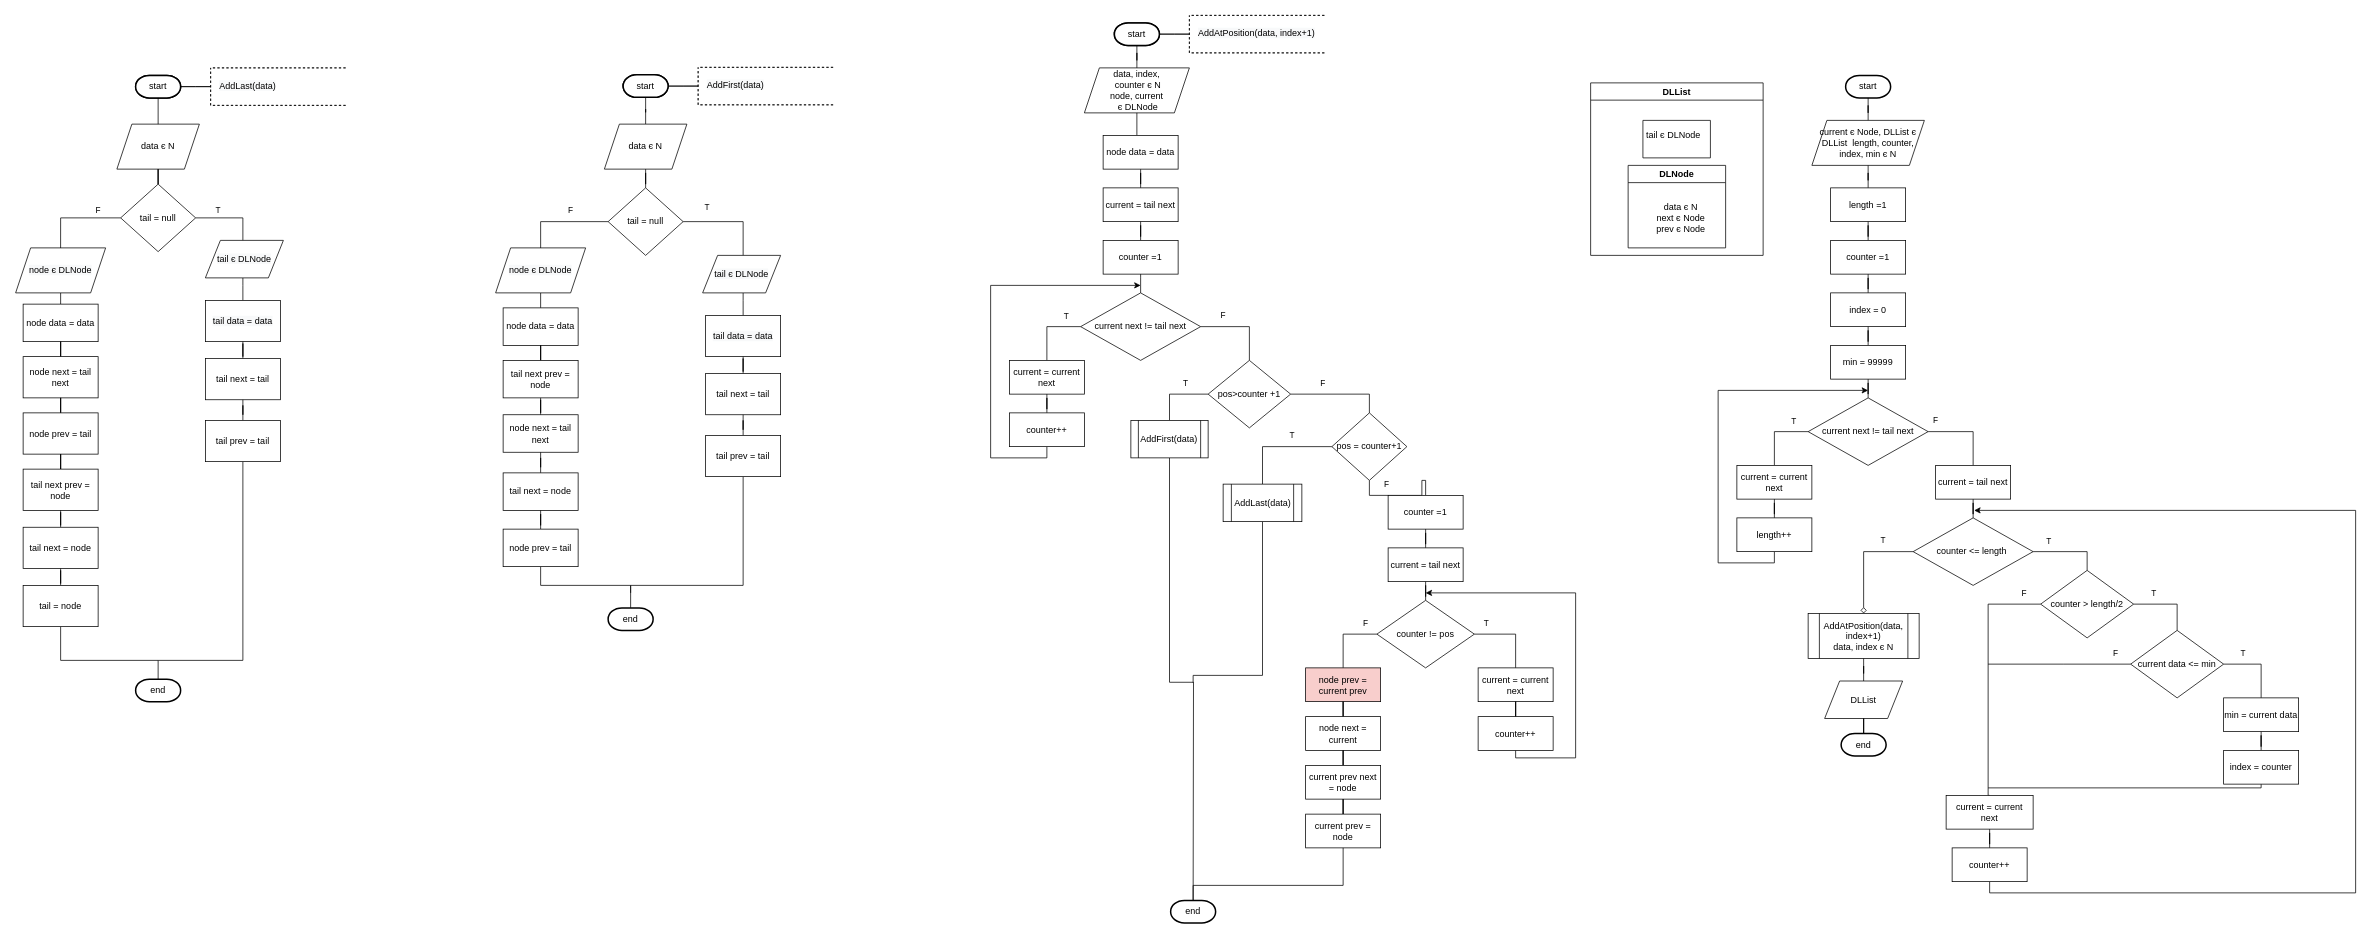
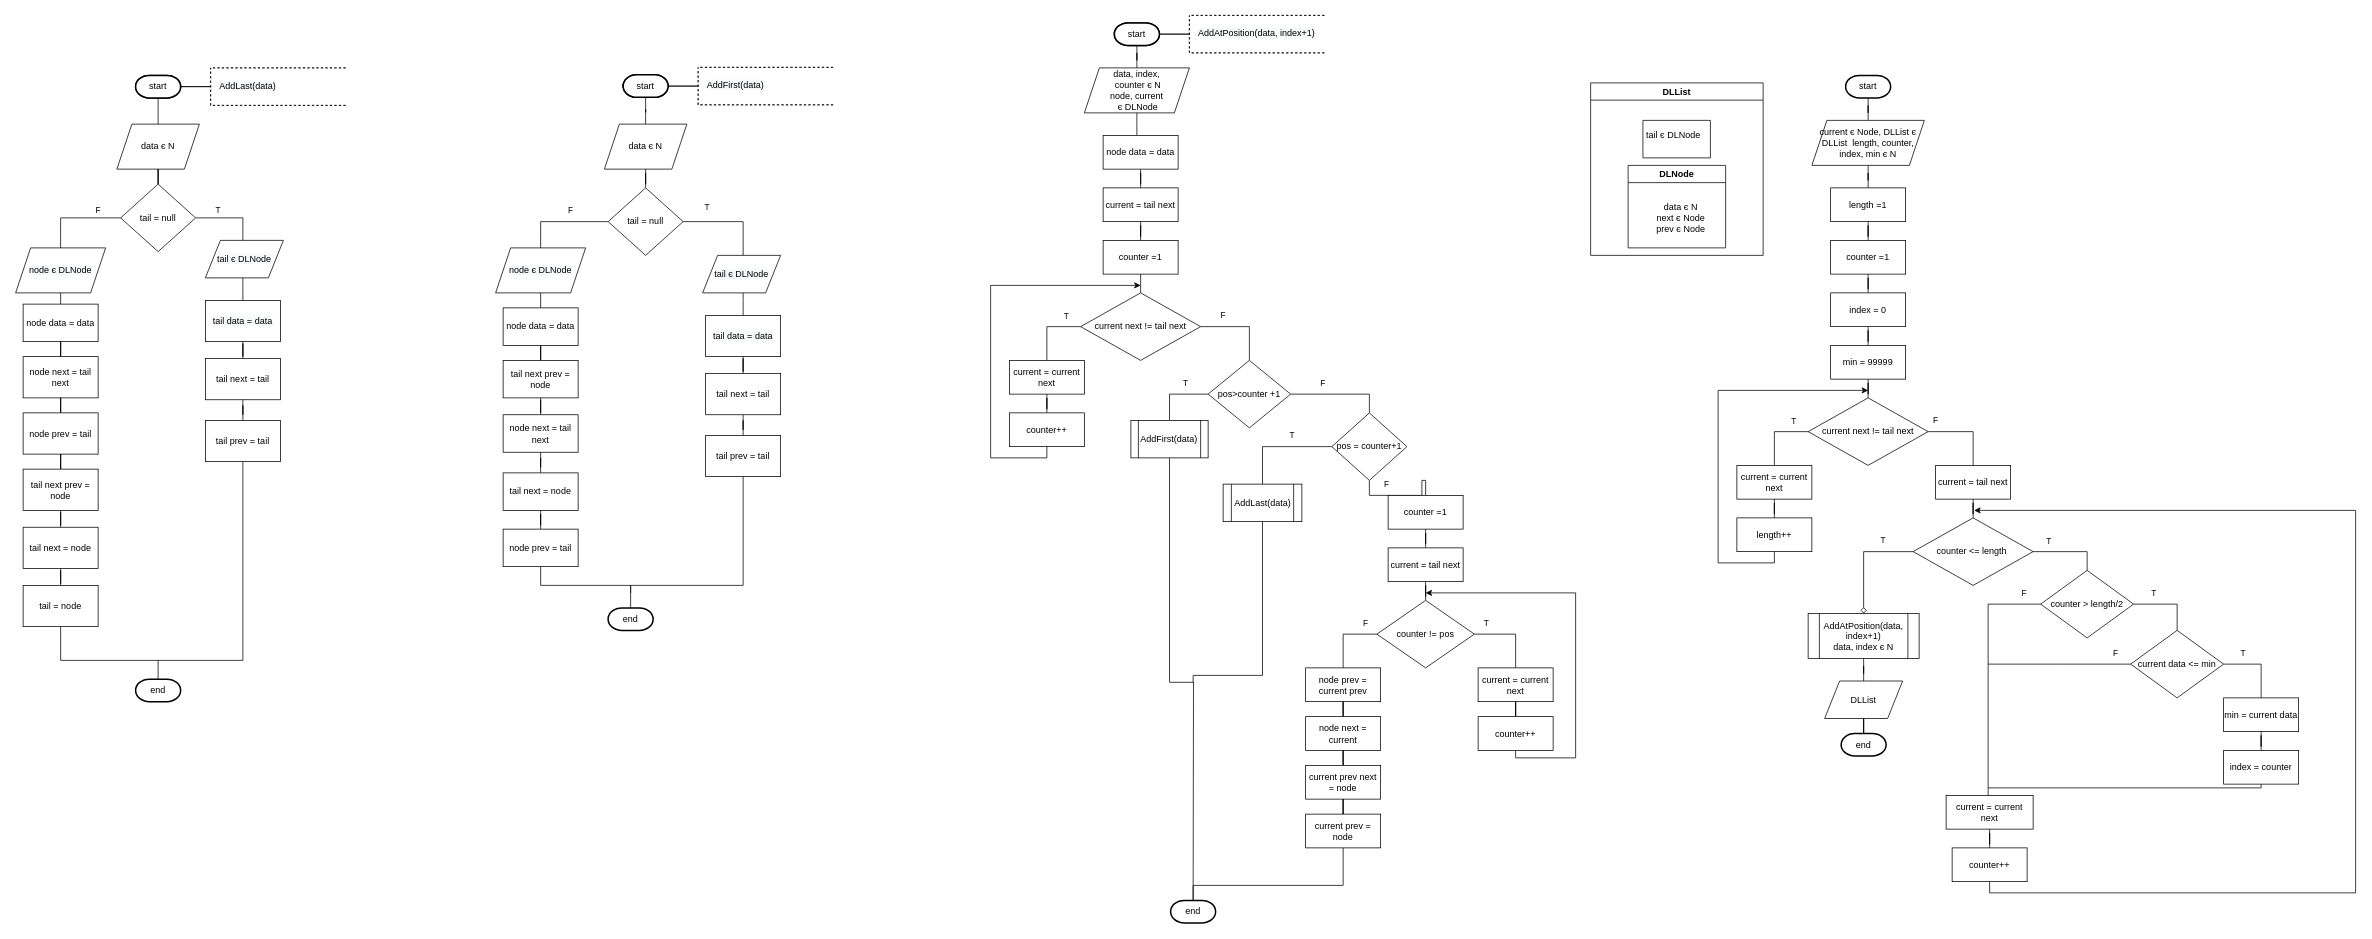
- <mxCell id="100" value="node prev = current prev" style="rounded=0;whiteSpace=wrap;html=1;fillColor=#f8cecc;" parent="1" vertex="1"><mxGeometry x="1740" y="890" width="100" height="45" as="geometry" /></mxCell>
+ <mxCell id="100" value="node prev = current prev" style="rounded=0;whiteSpace=wrap;html=1;" parent="1" vertex="1"><mxGeometry x="1740" y="890" width="100" height="45" as="geometry" /></mxCell>
